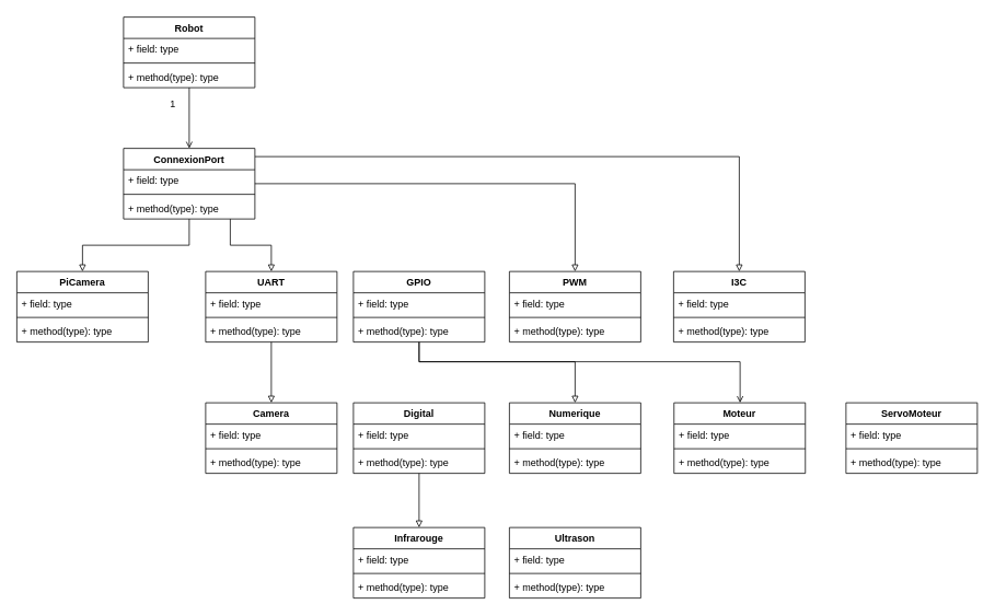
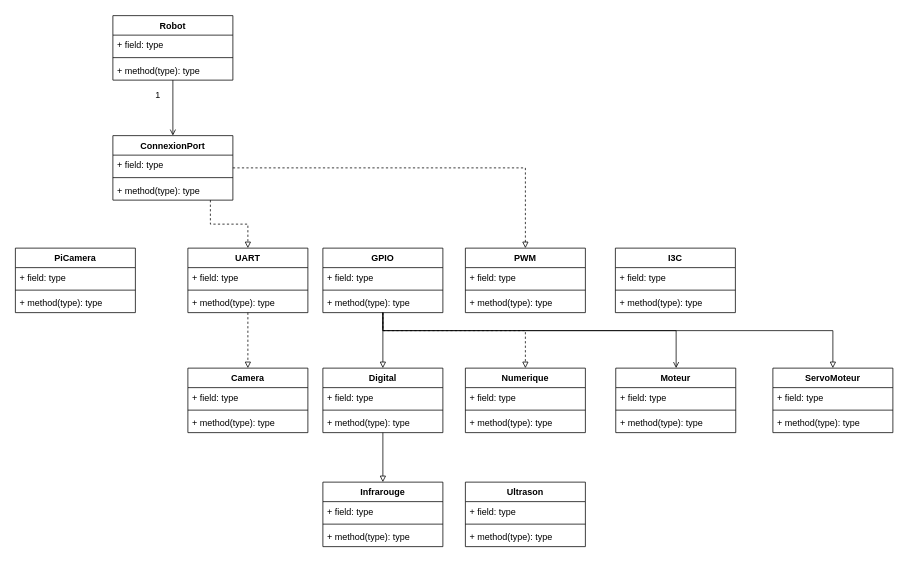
- <mxCell id="50" style="edgeStyle=orthogonalEdgeStyle;rounded=0;orthogonalLoop=1;jettySize=auto;html=1;entryX=0.5;entryY=0;entryDx=0;entryDy=0;endArrow=block;endFill=0;" edge="1" parent="1" source="52" target="40"><mxGeometry relative="1" as="geometry"><Array as="points"><mxPoint x="900" y="190" /></Array></mxGeometry></mxCell>
- <mxCell id="49" style="edgeStyle=orthogonalEdgeStyle;rounded=0;orthogonalLoop=1;jettySize=auto;html=1;endArrow=block;endFill=0;" edge="1" parent="1" source="52" target="44"><mxGeometry relative="1" as="geometry"><Array as="points"><mxPoint x="700" y="223" /></Array></mxGeometry></mxCell>
+ <mxCell id="49" style="edgeStyle=orthogonalEdgeStyle;rounded=0;orthogonalLoop=1;jettySize=auto;html=1;endArrow=block;endFill=0;dashed=1;" edge="1" parent="1" source="52" target="44"><mxGeometry relative="1" as="geometry"><Array as="points"><mxPoint x="700" y="223" /></Array></mxGeometry></mxCell>
- <mxCell id="51" style="edgeStyle=orthogonalEdgeStyle;rounded=0;orthogonalLoop=1;jettySize=auto;html=1;startArrow=none;startFill=0;endArrow=block;endFill=0;" edge="1" parent="1" source="52" target="66"><mxGeometry relative="1" as="geometry" /></mxCell>
- <mxCell id="48" style="edgeStyle=orthogonalEdgeStyle;rounded=0;orthogonalLoop=1;jettySize=auto;html=1;entryX=0.5;entryY=0;entryDx=0;entryDy=0;endArrow=block;endFill=0;" edge="1" parent="1" source="52" target="36"><mxGeometry relative="1" as="geometry"><Array as="points"><mxPoint x="280" y="298" /><mxPoint x="330" y="298" /></Array></mxGeometry></mxCell>
+ <mxCell id="48" style="edgeStyle=orthogonalEdgeStyle;rounded=0;orthogonalLoop=1;jettySize=auto;html=1;entryX=0.5;entryY=0;entryDx=0;entryDy=0;endArrow=block;endFill=0;dashed=1;" edge="1" parent="1" source="52" target="36"><mxGeometry relative="1" as="geometry"><Array as="points"><mxPoint x="280" y="298" /><mxPoint x="330" y="298" /></Array></mxGeometry></mxCell>
+ <mxCell id="30" style="edgeStyle=orthogonalEdgeStyle;rounded=0;orthogonalLoop=1;jettySize=auto;html=1;startArrow=none;startFill=0;endArrow=block;endFill=0;" edge="1" parent="1" source="31" target="23"><mxGeometry relative="1" as="geometry"><Array as="points"><mxPoint x="510" y="440" /><mxPoint x="1110" y="440" /></Array></mxGeometry></mxCell>
- <mxCell id="35" style="edgeStyle=orthogonalEdgeStyle;rounded=0;orthogonalLoop=1;jettySize=auto;html=1;startArrow=none;startFill=0;endArrow=block;endFill=0;" edge="1" parent="1" source="36" target="11"><mxGeometry relative="1" as="geometry" /></mxCell>
+ <mxCell id="35" style="edgeStyle=orthogonalEdgeStyle;rounded=0;orthogonalLoop=1;jettySize=auto;html=1;startArrow=none;startFill=0;endArrow=block;endFill=0;dashed=1;" edge="1" parent="1" source="36" target="11"><mxGeometry relative="1" as="geometry" /></mxCell>
- <mxCell id="28" style="edgeStyle=orthogonalEdgeStyle;rounded=0;orthogonalLoop=1;jettySize=auto;html=1;entryX=0.5;entryY=0;entryDx=0;entryDy=0;startArrow=none;startFill=0;endArrow=block;endFill=0;" edge="1" parent="1" source="31" target="56"><mxGeometry relative="1" as="geometry"><Array as="points"><mxPoint x="510" y="440" /><mxPoint x="700" y="440" /></Array></mxGeometry></mxCell>
+ <mxCell id="28" style="edgeStyle=orthogonalEdgeStyle;rounded=0;orthogonalLoop=1;jettySize=auto;html=1;entryX=0.5;entryY=0;entryDx=0;entryDy=0;startArrow=none;startFill=0;endArrow=block;endFill=0;dashed=1;" edge="1" parent="1" source="31" target="56"><mxGeometry relative="1" as="geometry"><Array as="points"><mxPoint x="510" y="440" /><mxPoint x="700" y="440" /></Array></mxGeometry></mxCell>
+ <mxCell id="27" style="edgeStyle=orthogonalEdgeStyle;rounded=0;orthogonalLoop=1;jettySize=auto;html=1;entryX=0.5;entryY=0;entryDx=0;entryDy=0;startArrow=none;startFill=0;endArrow=block;endFill=0;" edge="1" parent="1" source="31" target="61"><mxGeometry relative="1" as="geometry" /></mxCell>
